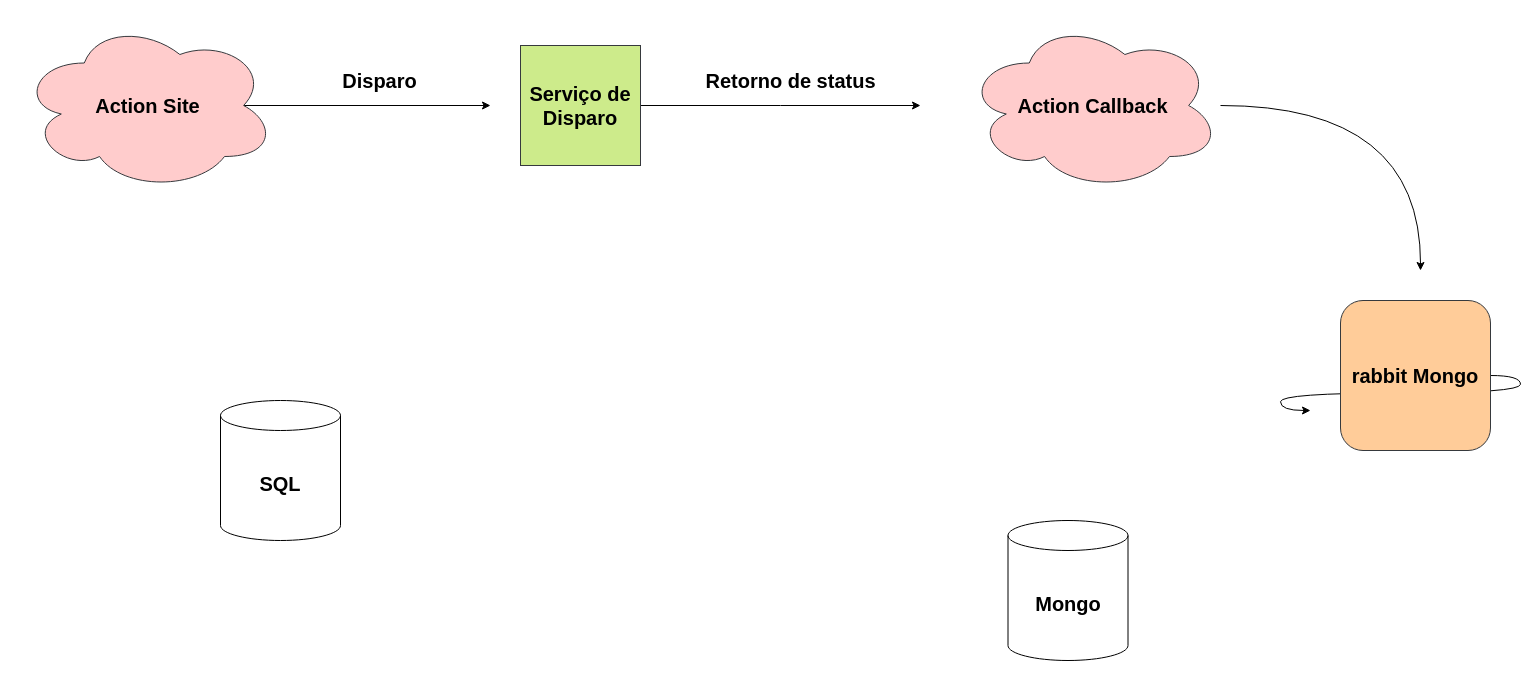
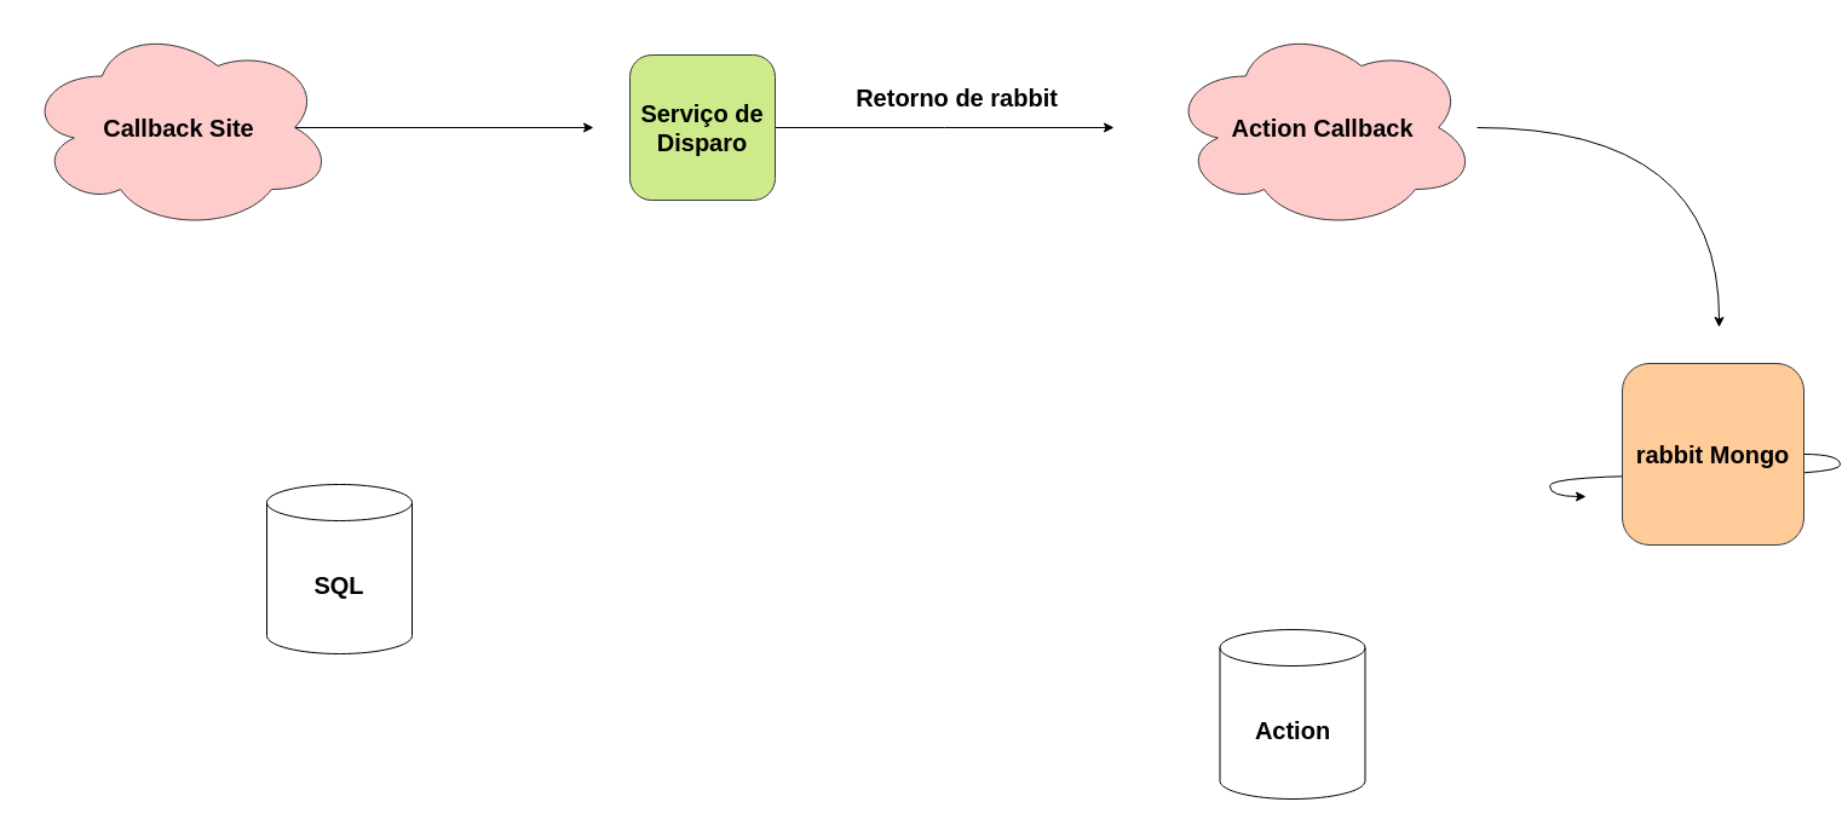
- <mxCell id="6" value="&lt;b&gt;Disparo&lt;/b&gt;" style="text;html=1;align=center;verticalAlign=middle;resizable=0;points=[];autosize=1;strokeColor=none;fillColor=none;fontSize=20;" vertex="1" parent="1"><mxGeometry x="329" y="60" width="100" height="40" as="geometry" /></mxCell>
- <mxCell id="11" value="&lt;font color=&quot;#000000&quot;&gt;&lt;b&gt;Retorno de status&lt;/b&gt;&lt;/font&gt;" style="text;html=1;align=center;verticalAlign=middle;resizable=0;points=[];autosize=1;strokeColor=none;fillColor=none;fontSize=20;fontColor=#FFF;" vertex="1" parent="1"><mxGeometry x="695" y="60" width="190" height="40" as="geometry" /></mxCell>
+ <mxCell id="11" value="&lt;font color=&quot;#000000&quot;&gt;&lt;b&gt;Retorno de rabbit&lt;/b&gt;&lt;/font&gt;" style="text;html=1;align=center;verticalAlign=middle;resizable=0;points=[];autosize=1;strokeColor=none;fillColor=none;fontSize=20;fontColor=#FFF;" vertex="1" parent="1"><mxGeometry x="695" y="60" width="190" height="40" as="geometry" /></mxCell>
- <mxCell id="10" value="&lt;b&gt;Action Site&lt;/b&gt;" style="ellipse;shape=cloud;whiteSpace=wrap;html=1;fontSize=20;fillColor=#ffcccc;strokeColor=#36393d;" vertex="1" parent="1"><mxGeometry x="20" y="20" width="255" height="170" as="geometry" /></mxCell>
+ <mxCell id="10" value="&lt;b&gt;Callback Site&lt;/b&gt;" style="ellipse;shape=cloud;whiteSpace=wrap;html=1;fontSize=20;fillColor=#ffcccc;strokeColor=#36393d;" vertex="1" parent="1"><mxGeometry x="20" y="20" width="255" height="170" as="geometry" /></mxCell>
- <mxCell id="8" value="&lt;b&gt;Serviço de Disparo&lt;/b&gt;" style="whiteSpace=wrap;html=1;aspect=fixed;fontSize=20;fillColor=#cdeb8b;strokeColor=#36393d;" vertex="1" parent="1"><mxGeometry x="520" y="45" width="120" height="120" as="geometry" /></mxCell>
+ <mxCell id="8" value="&lt;b&gt;Serviço de Disparo&lt;/b&gt;" style="whiteSpace=wrap;html=1;aspect=fixed;fontSize=20;fillColor=#cdeb8b;strokeColor=#36393d;rounded=1;" vertex="1" parent="1"><mxGeometry x="520" y="45" width="120" height="120" as="geometry" /></mxCell>
- <mxCell id="4" value="&lt;b&gt;Mongo&lt;/b&gt;" style="shape=cylinder3;whiteSpace=wrap;html=1;boundedLbl=1;backgroundOutline=1;size=15;fontSize=20;" vertex="1" parent="1"><mxGeometry x="1007.5" y="520" width="120" height="140" as="geometry" /></mxCell>
+ <mxCell id="4" value="&lt;b&gt;Action&lt;/b&gt;" style="shape=cylinder3;whiteSpace=wrap;html=1;boundedLbl=1;backgroundOutline=1;size=15;fontSize=20;" vertex="1" parent="1"><mxGeometry x="1007.5" y="520" width="120" height="140" as="geometry" /></mxCell>
